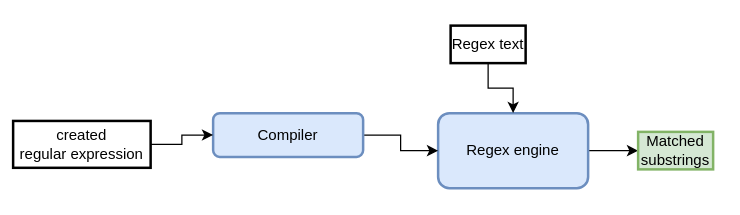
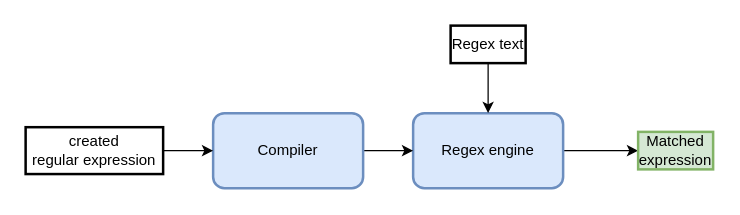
- <mxCell id="8" value="Compiler" style="rounded=1;whiteSpace=wrap;html=1;strokeWidth=2;fillColor=#dae8fc;strokeColor=#6c8ebf;" parent="1" vertex="1"><mxGeometry x="170" y="90" width="120" height="35" as="geometry" /></mxCell>
+ <mxCell id="8" value="Compiler" style="rounded=1;whiteSpace=wrap;html=1;strokeWidth=2;fillColor=#dae8fc;strokeColor=#6c8ebf;" parent="1" vertex="1"><mxGeometry x="170" y="90" width="120" height="60" as="geometry" /></mxCell>
- <mxCell id="10" value="created&lt;br&gt;&lt;div&gt;regular expression&lt;/div&gt;" style="text;html=1;strokeColor=default;fillColor=none;align=center;verticalAlign=middle;whiteSpace=wrap;rounded=0;strokeWidth=2;" parent="1" vertex="1"><mxGeometry x="10" y="96.25" width="110" height="37.5" as="geometry" /></mxCell>
+ <mxCell id="10" value="created&lt;br&gt;&lt;div&gt;regular expression&lt;/div&gt;" style="text;html=1;strokeColor=default;fillColor=none;align=center;verticalAlign=middle;whiteSpace=wrap;rounded=0;strokeWidth=2;" parent="1" vertex="1"><mxGeometry x="20" y="101.25" width="110" height="37.5" as="geometry" /></mxCell>
- <mxCell id="3" value="Regex engine" style="rounded=1;whiteSpace=wrap;html=1;fillColor=#dae8fc;strokeColor=#6c8ebf;strokeWidth=2;" parent="1" vertex="1"><mxGeometry x="350" y="90" width="120" height="60" as="geometry" /></mxCell>
+ <mxCell id="3" value="Regex engine" style="rounded=1;whiteSpace=wrap;html=1;fillColor=#dae8fc;strokeColor=#6c8ebf;strokeWidth=2;" parent="1" vertex="1"><mxGeometry x="330" y="90" width="120" height="60" as="geometry" /></mxCell>
- <mxCell id="6" value="Matched substrings" style="text;html=1;strokeColor=#82b366;fillColor=#d5e8d4;align=center;verticalAlign=middle;whiteSpace=wrap;rounded=0;strokeWidth=2;" parent="1" vertex="1"><mxGeometry x="510" y="105" width="60" height="30" as="geometry" /></mxCell>
+ <mxCell id="6" value="Matched expression" style="text;html=1;strokeColor=#82b366;fillColor=#d5e8d4;align=center;verticalAlign=middle;whiteSpace=wrap;rounded=0;strokeWidth=2;" parent="1" vertex="1"><mxGeometry x="510" y="105" width="60" height="30" as="geometry" /></mxCell>
